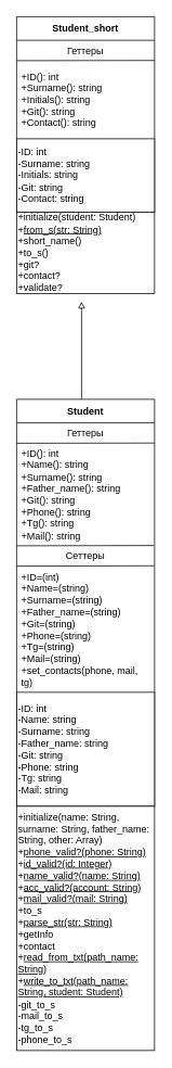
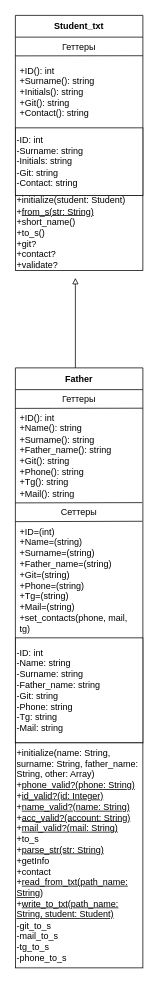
- <mxCell id="2" value="Student_short" style="swimlane;fontStyle=1;align=center;verticalAlign=middle;childLayout=stackLayout;horizontal=1;startSize=29;horizontalStack=0;resizeParent=1;resizeParentMax=0;resizeLast=0;collapsible=0;marginBottom=0;html=1;whiteSpace=wrap;" vertex="1" parent="1"><mxGeometry x="20" y="20" width="170" height="240" as="geometry" /></mxCell>
+ <mxCell id="2" value="Student_txt" style="swimlane;fontStyle=1;align=center;verticalAlign=middle;childLayout=stackLayout;horizontal=1;startSize=29;horizontalStack=0;resizeParent=1;resizeParentMax=0;resizeLast=0;collapsible=0;marginBottom=0;html=1;whiteSpace=wrap;" vertex="1" parent="1"><mxGeometry x="20" y="20" width="170" height="240" as="geometry" /></mxCell>
- <mxCell id="9" value="Student" style="swimlane;fontStyle=1;align=center;verticalAlign=middle;childLayout=stackLayout;horizontal=1;startSize=29;horizontalStack=0;resizeParent=1;resizeParentMax=0;resizeLast=0;collapsible=0;marginBottom=0;html=1;whiteSpace=wrap;" vertex="1" parent="1"><mxGeometry x="20" y="490" width="170" height="500" as="geometry" /></mxCell>
+ <mxCell id="9" value="Father" style="swimlane;fontStyle=1;align=center;verticalAlign=middle;childLayout=stackLayout;horizontal=1;startSize=29;horizontalStack=0;resizeParent=1;resizeParentMax=0;resizeLast=0;collapsible=0;marginBottom=0;html=1;whiteSpace=wrap;" vertex="1" parent="1"><mxGeometry x="20" y="490" width="170" height="500" as="geometry" /></mxCell>
